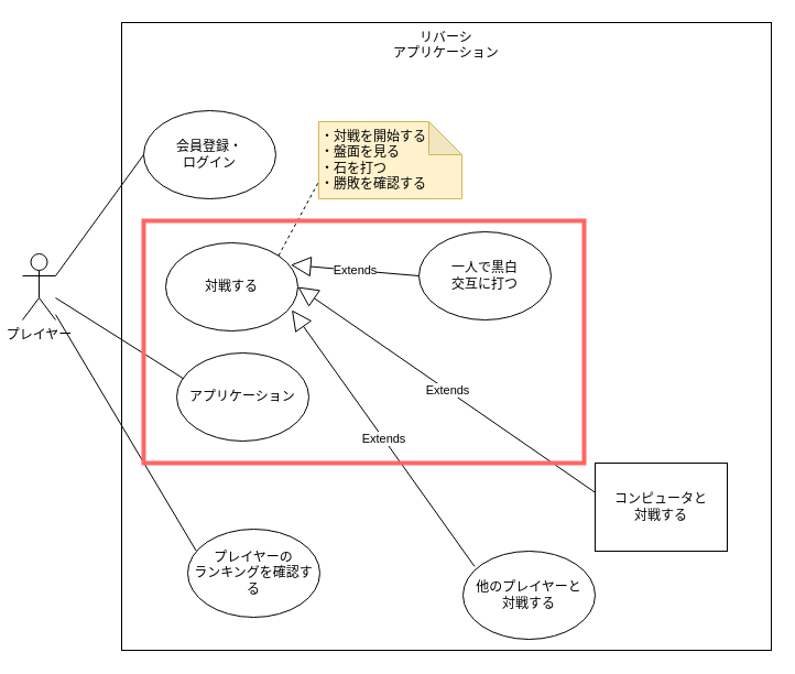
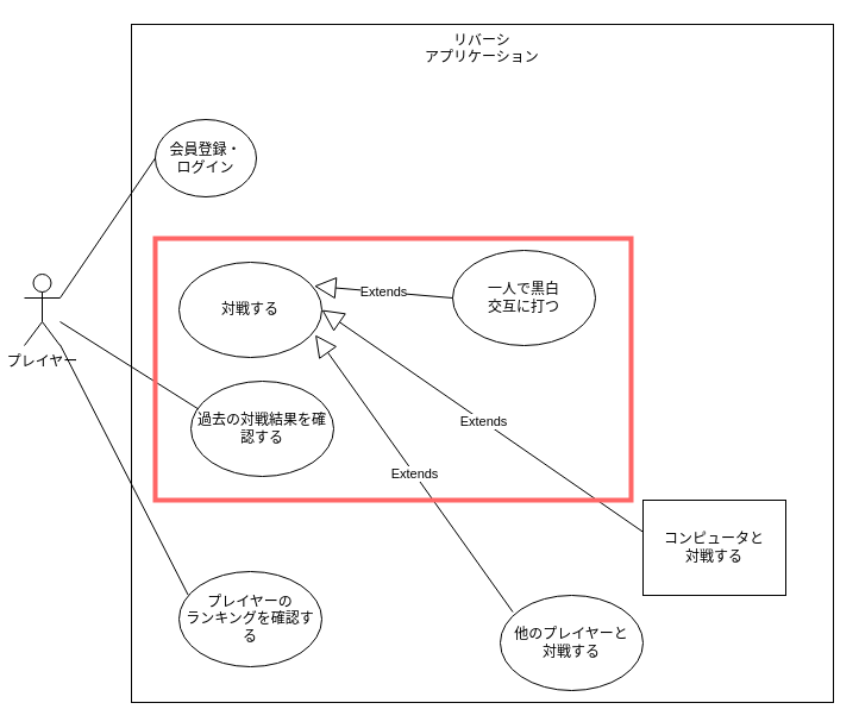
- <mxCell id="7" value="会員登録・&lt;br&gt;ログイン" style="ellipse;whiteSpace=wrap;html=1;fillColor=default;" parent="1" vertex="1"><mxGeometry x="130" y="100" width="120" height="80" as="geometry" /></mxCell>
+ <mxCell id="7" value="会員登録・&lt;br&gt;ログイン" style="ellipse;whiteSpace=wrap;html=1;fillColor=default;" parent="1" vertex="1"><mxGeometry x="130" y="100" width="85" height="65" as="geometry" /></mxCell>
- <mxCell id="5" value="・対戦を開始する&lt;br&gt;・盤面を見る&lt;br&gt;・石を打つ&lt;br&gt;&lt;div&gt;&lt;span&gt;・勝敗を確認する&lt;/span&gt;&lt;/div&gt;" style="shape=note;whiteSpace=wrap;html=1;backgroundOutline=1;darkOpacity=0.05;fillColor=#fff2cc;strokeColor=#d6b656;align=left;" parent="1" vertex="1"><mxGeometry x="289" y="110" width="130" height="70" as="geometry" /></mxCell>
- <mxCell id="6" value="" style="endArrow=none;dashed=1;html=1;exitX=1;exitY=0;exitDx=0;exitDy=0;entryX=0;entryY=0.778;entryDx=0;entryDy=0;entryPerimeter=0;" parent="1" source="4" target="5" edge="1"><mxGeometry width="50" height="50" relative="1" as="geometry"><mxPoint x="350" y="290" as="sourcePoint" /><mxPoint x="400" y="240" as="targetPoint" /></mxGeometry></mxCell>
- <mxCell id="8" value="アプリケーション" style="ellipse;whiteSpace=wrap;html=1;fillColor=default;" parent="1" vertex="1"><mxGeometry x="160" y="320" width="120" height="80" as="geometry" /></mxCell>
+ <mxCell id="8" value="過去の対戦結果を確認する" style="ellipse;whiteSpace=wrap;html=1;fillColor=default;" parent="1" vertex="1"><mxGeometry x="160" y="320" width="120" height="80" as="geometry" /></mxCell>
- <mxCell id="17" value="プレイヤーの&lt;br&gt;ランキングを確認する" style="ellipse;whiteSpace=wrap;html=1;fillColor=default;" parent="1" vertex="1"><mxGeometry x="170" y="480" width="120" height="80" as="geometry" /></mxCell>
+ <mxCell id="17" value="プレイヤーの&lt;br&gt;ランキングを確認する" style="ellipse;whiteSpace=wrap;html=1;fillColor=default;" parent="1" vertex="1"><mxGeometry x="150" y="480" width="120" height="80" as="geometry" /></mxCell>
